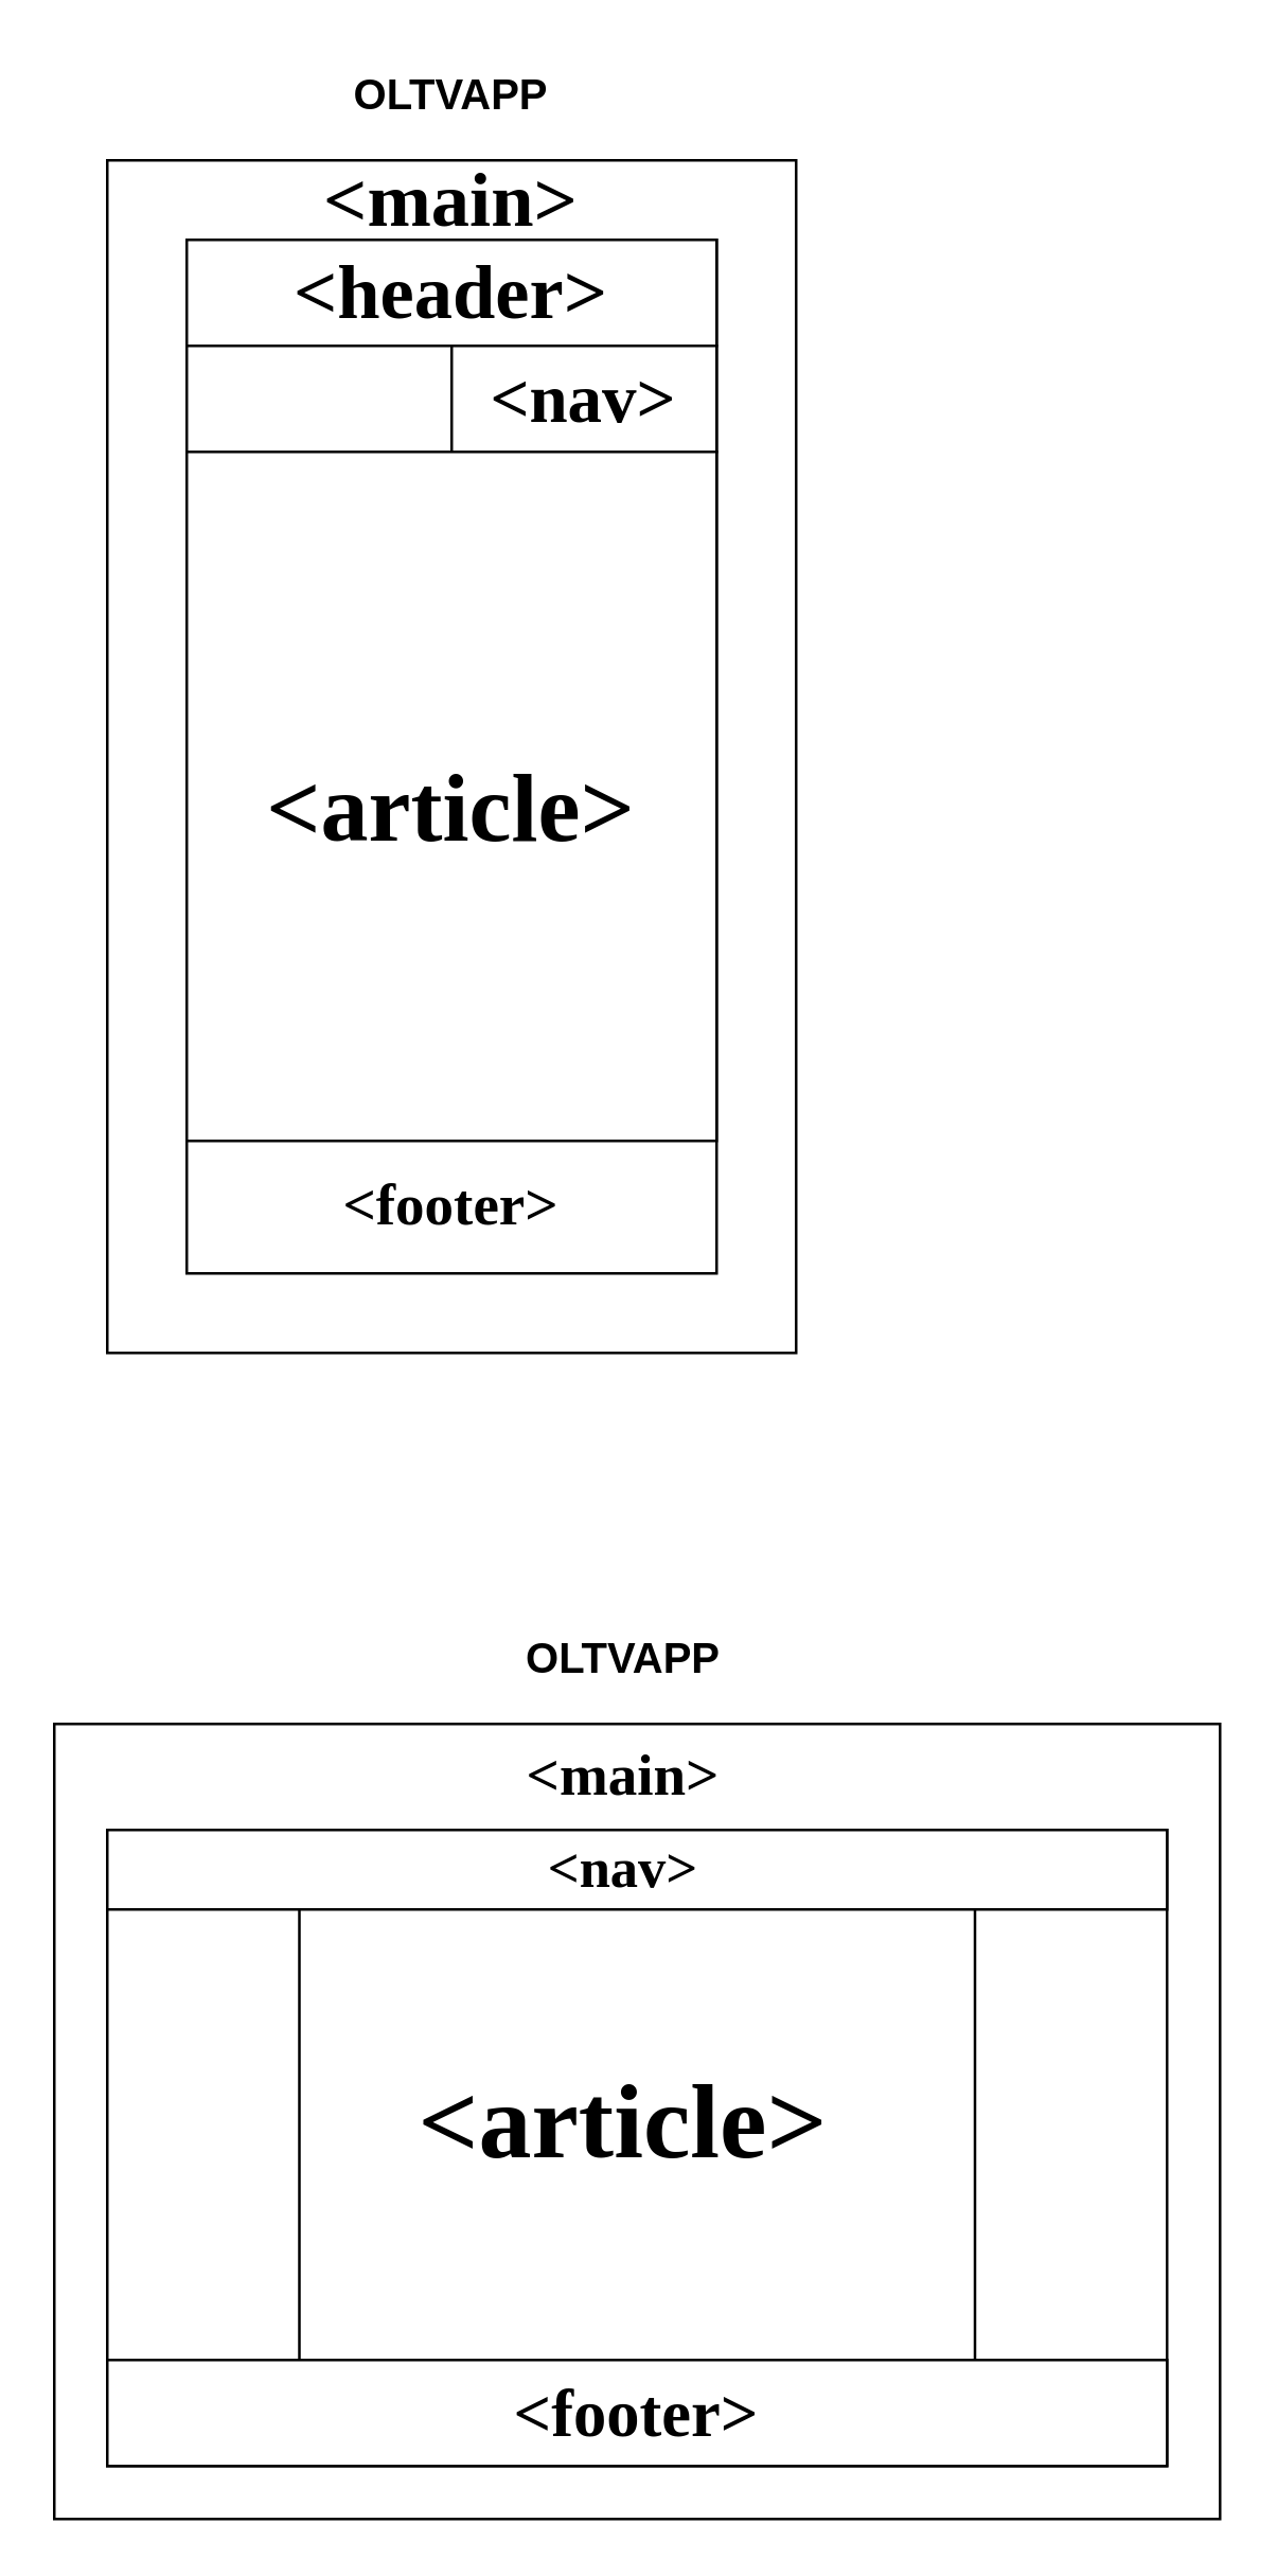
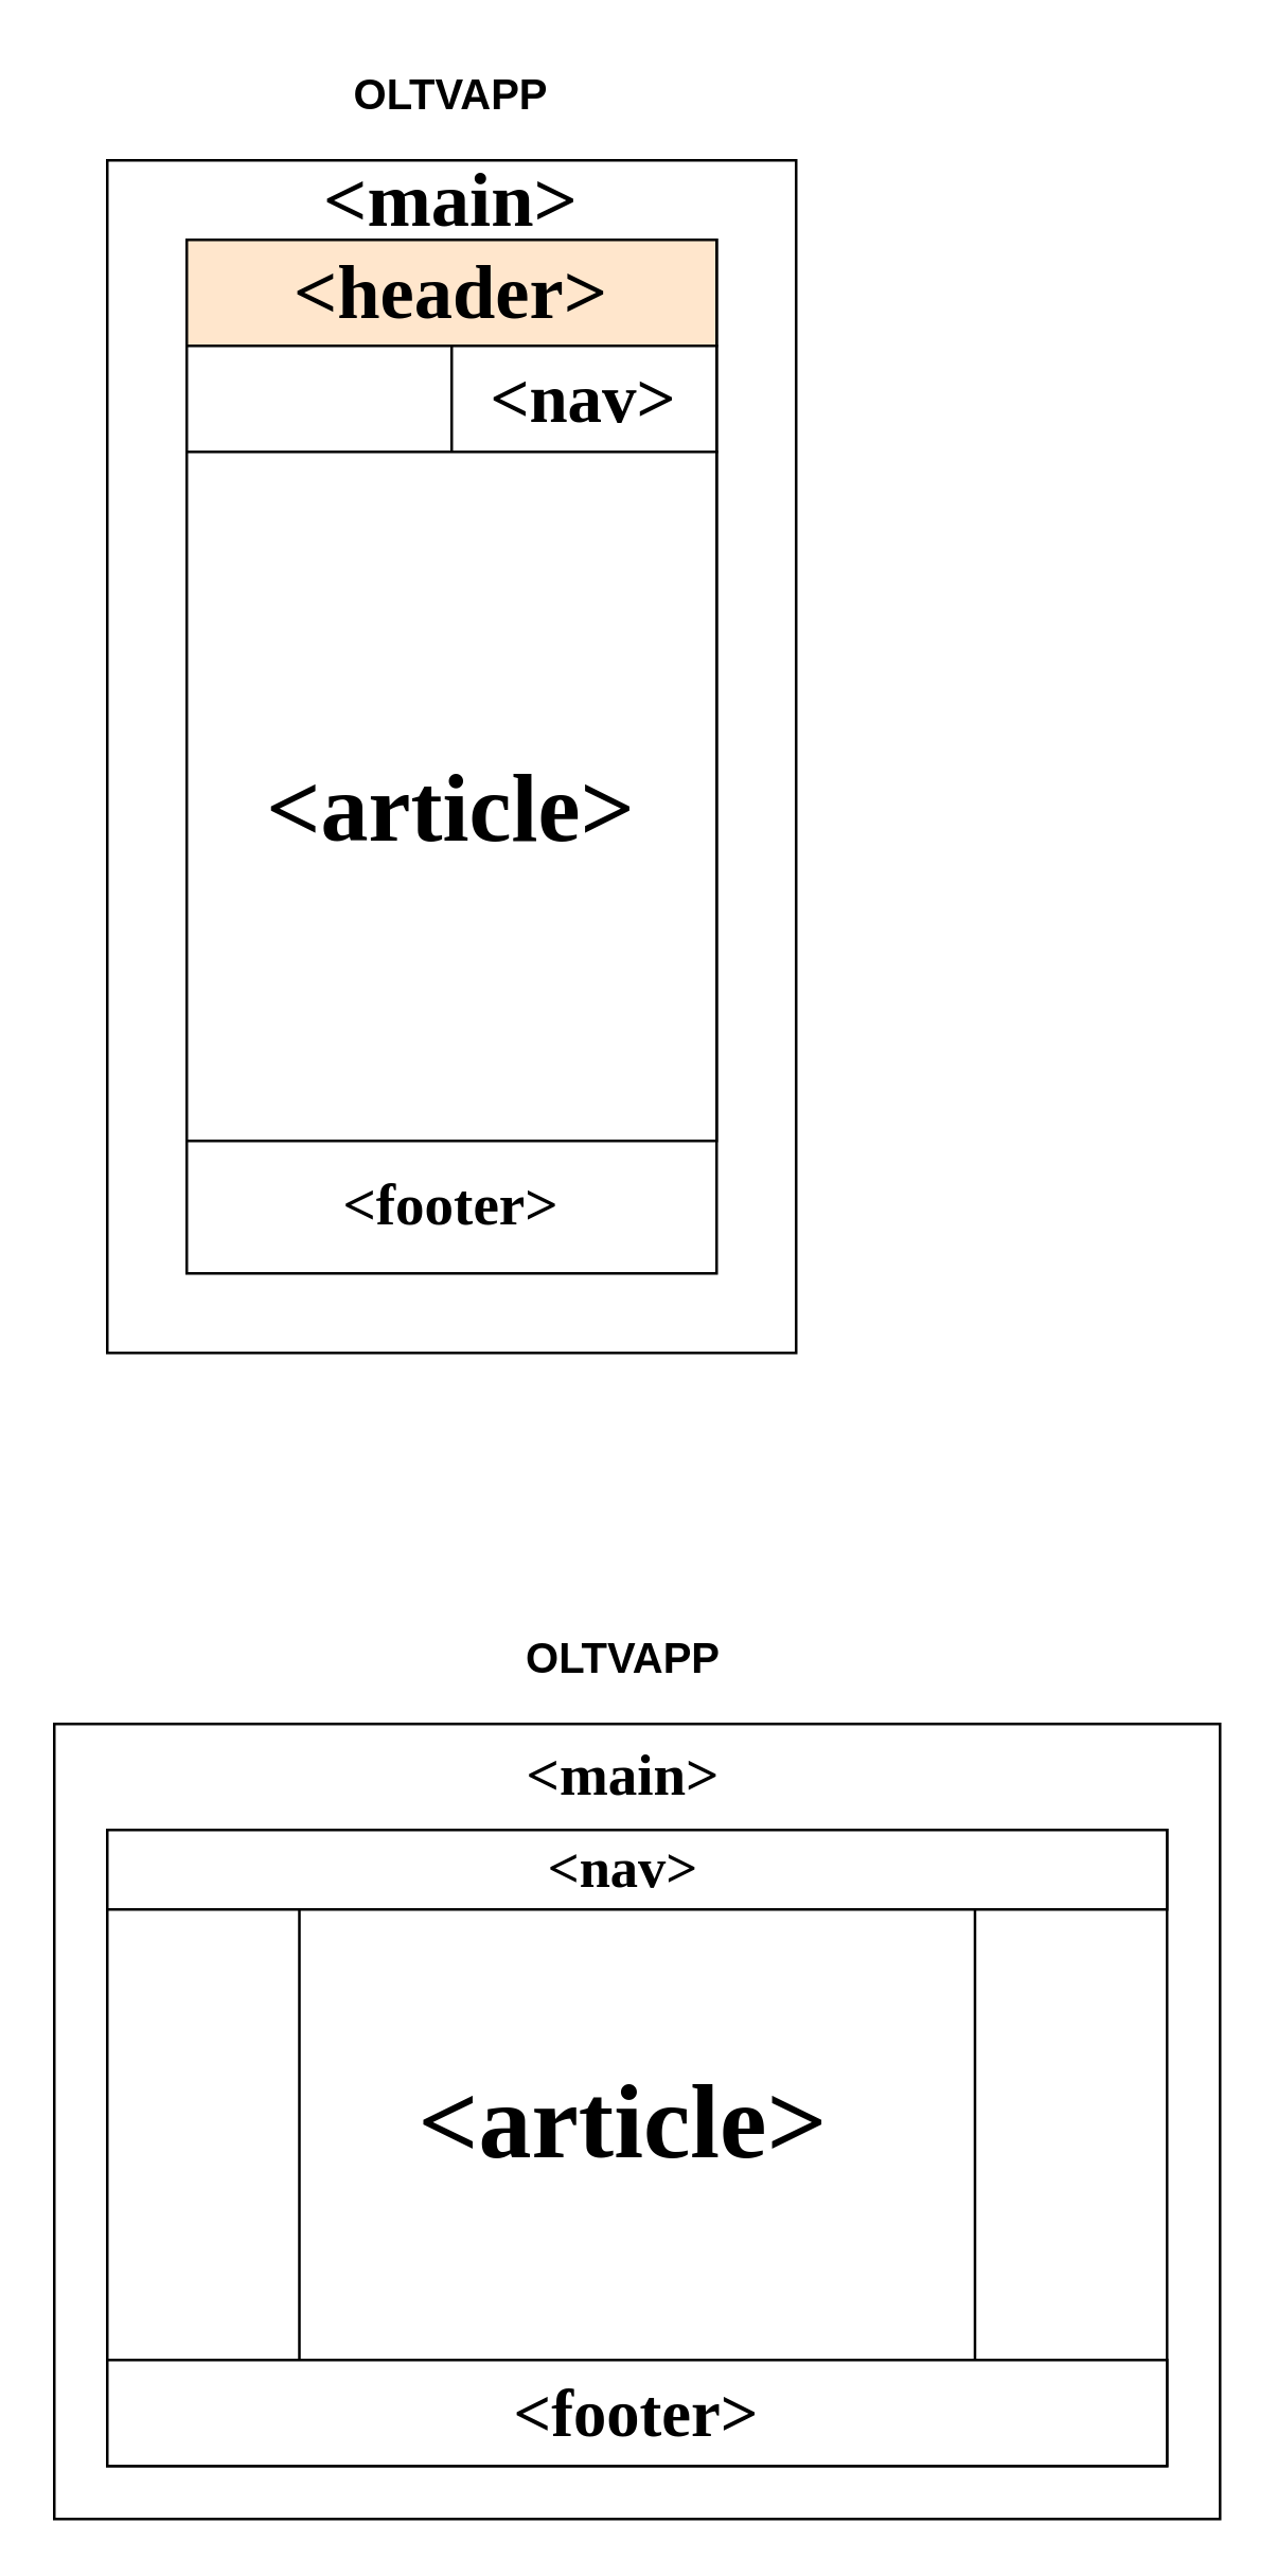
- <mxCell id="5" value="&amp;lt;header&amp;gt;" style="rounded=0;whiteSpace=wrap;html=1;fontSize=29;fontStyle=1;fontFamily=Times New Roman;" parent="1" vertex="1"><mxGeometry x="70" y="90" width="200" height="40" as="geometry" /></mxCell>
+ <mxCell id="5" value="&amp;lt;header&amp;gt;" style="rounded=0;whiteSpace=wrap;html=1;fontSize=29;fontStyle=1;fontFamily=Times New Roman;fillColor=#ffe6cc;" parent="1" vertex="1"><mxGeometry x="70" y="90" width="200" height="40" as="geometry" /></mxCell>
